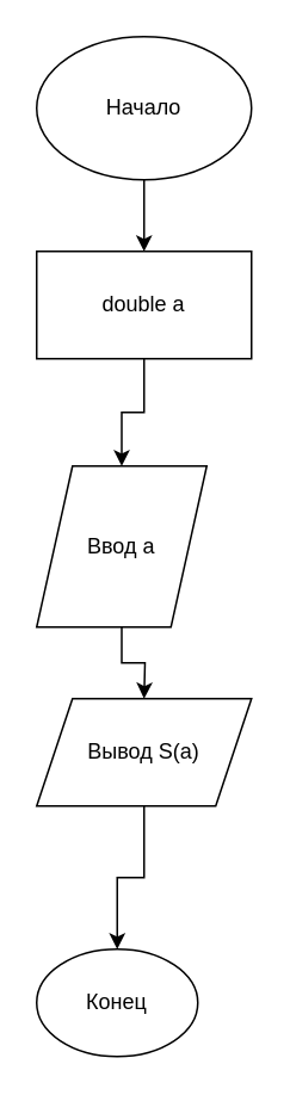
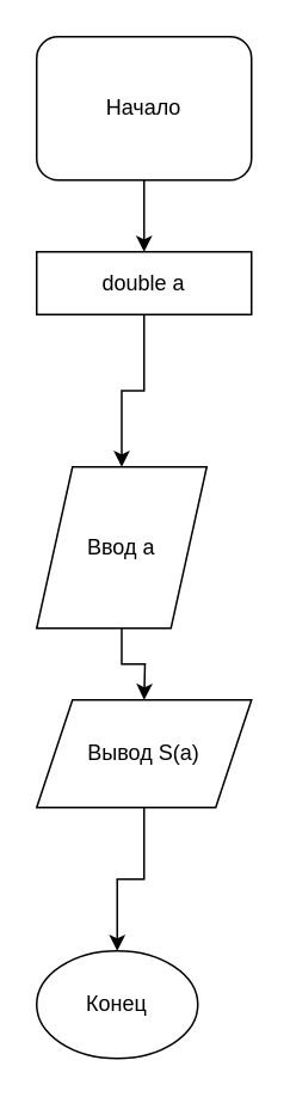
- <mxCell id="3" value="Начало" style="ellipse;whiteSpace=wrap;html=1;" vertex="1" parent="1"><mxGeometry x="20" y="20" width="120" height="80" as="geometry" /></mxCell>
+ <mxCell id="3" value="Начало" style="whiteSpace=wrap;html=1;rounded=1;" vertex="1" parent="1"><mxGeometry x="20" y="20" width="120" height="80" as="geometry" /></mxCell>
- <mxCell id="5" value="double a" style="rounded=0;whiteSpace=wrap;html=1;" vertex="1" parent="1"><mxGeometry x="20" y="140" width="120" height="60" as="geometry" /></mxCell>
+ <mxCell id="5" value="double a" style="rounded=0;whiteSpace=wrap;html=1;" vertex="1" parent="1"><mxGeometry x="20" y="140" width="120" height="35" as="geometry" /></mxCell>
